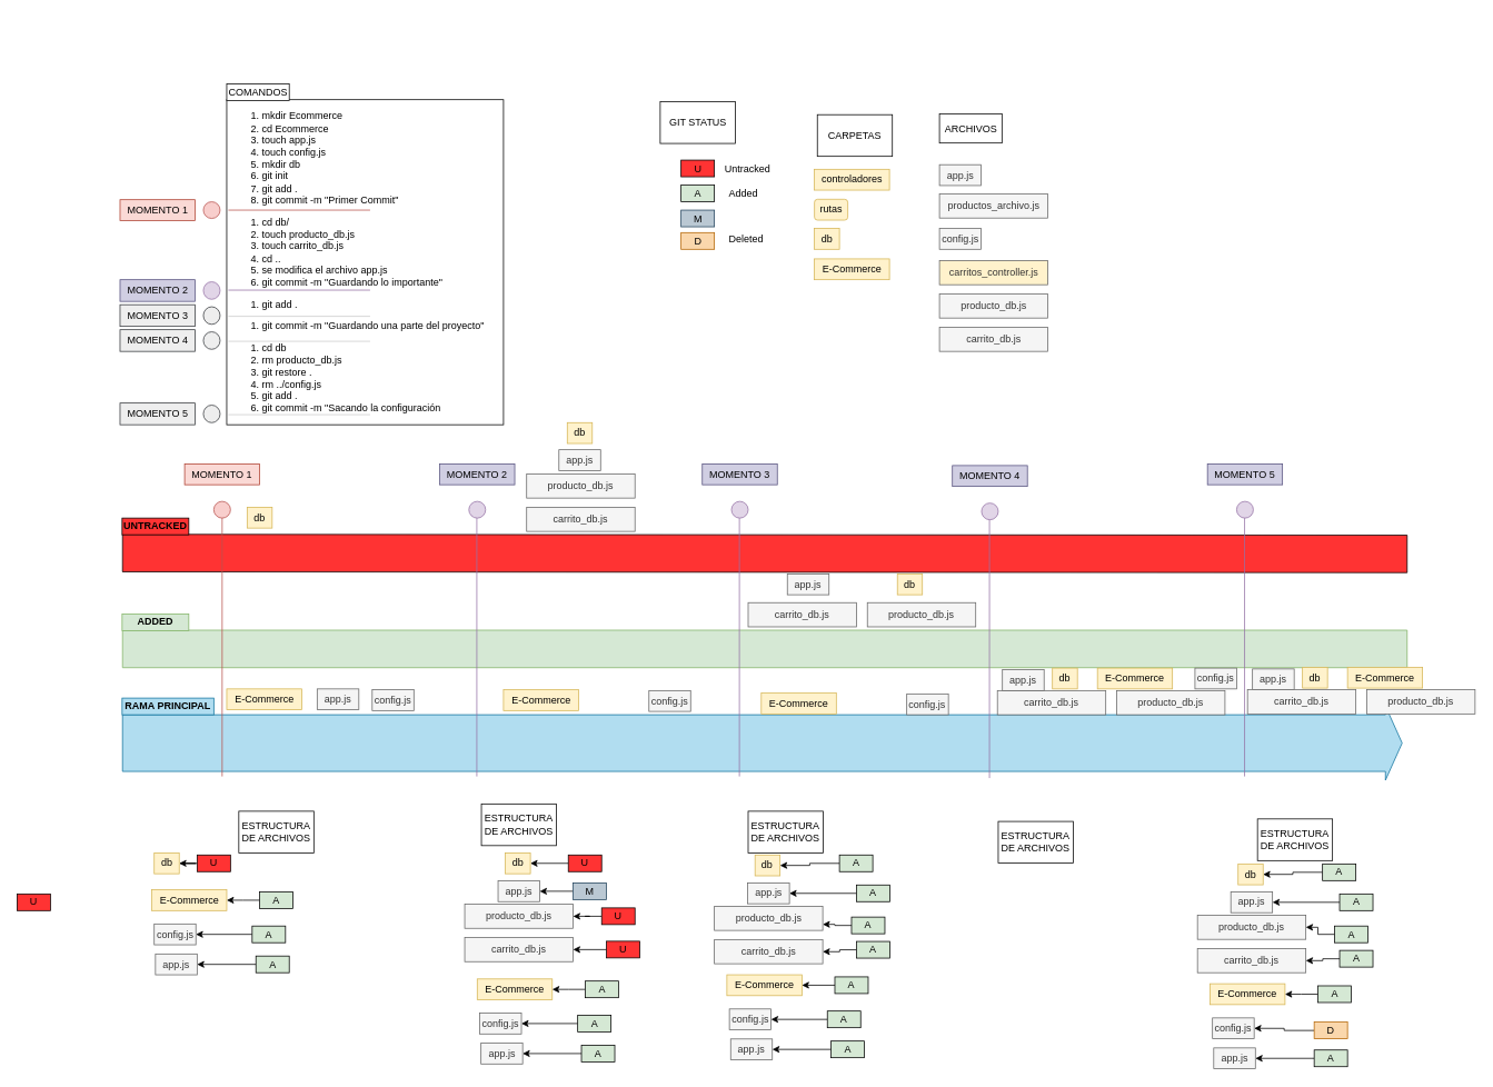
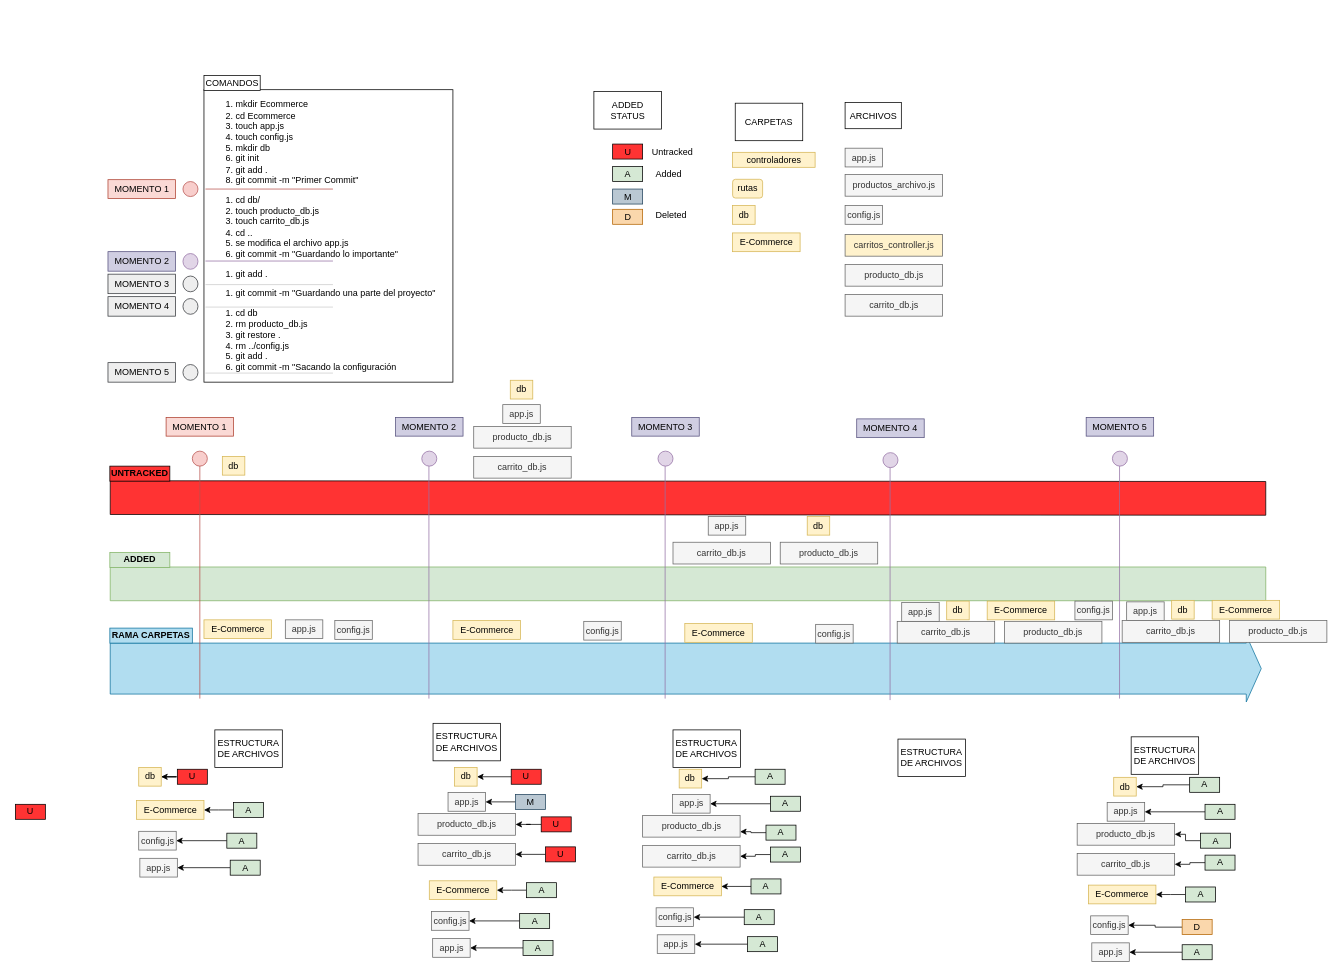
- <mxCell id="16" value="GIT STATUS" style="rounded=0;whiteSpace=wrap;html=1;" parent="1" vertex="1"><mxGeometry x="791.5" y="121.5" width="90" height="50" as="geometry" /></mxCell>
+ <mxCell id="16" value="ADDED STATUS" style="rounded=0;whiteSpace=wrap;html=1;" parent="1" vertex="1"><mxGeometry x="791.5" y="121.5" width="90" height="50" as="geometry" /></mxCell>
- <mxCell id="19" value="controladores" style="rounded=0;whiteSpace=wrap;html=1;fillColor=#fff2cc;strokeColor=#d6b656;" parent="1" vertex="1"><mxGeometry x="976.5" y="202.5" width="90" height="25" as="geometry" /></mxCell>
+ <mxCell id="19" value="controladores" style="rounded=0;whiteSpace=wrap;html=1;fillColor=#fff2cc;strokeColor=#d6b656;" parent="1" vertex="1"><mxGeometry x="976.5" y="202.5" width="110" height="20" as="geometry" /></mxCell>
- <mxCell id="7" value="RAMA PRINCIPAL" style="rounded=0;whiteSpace=wrap;html=1;fillColor=#b1ddf0;strokeColor=#10739e;fontStyle=1" parent="1" vertex="1"><mxGeometry x="146" y="837" width="110" height="20" as="geometry" /></mxCell>
+ <mxCell id="7" value="RAMA CARPETAS" style="rounded=0;whiteSpace=wrap;html=1;fillColor=#b1ddf0;strokeColor=#10739e;fontStyle=1" parent="1" vertex="1"><mxGeometry x="146" y="837" width="110" height="20" as="geometry" /></mxCell>
